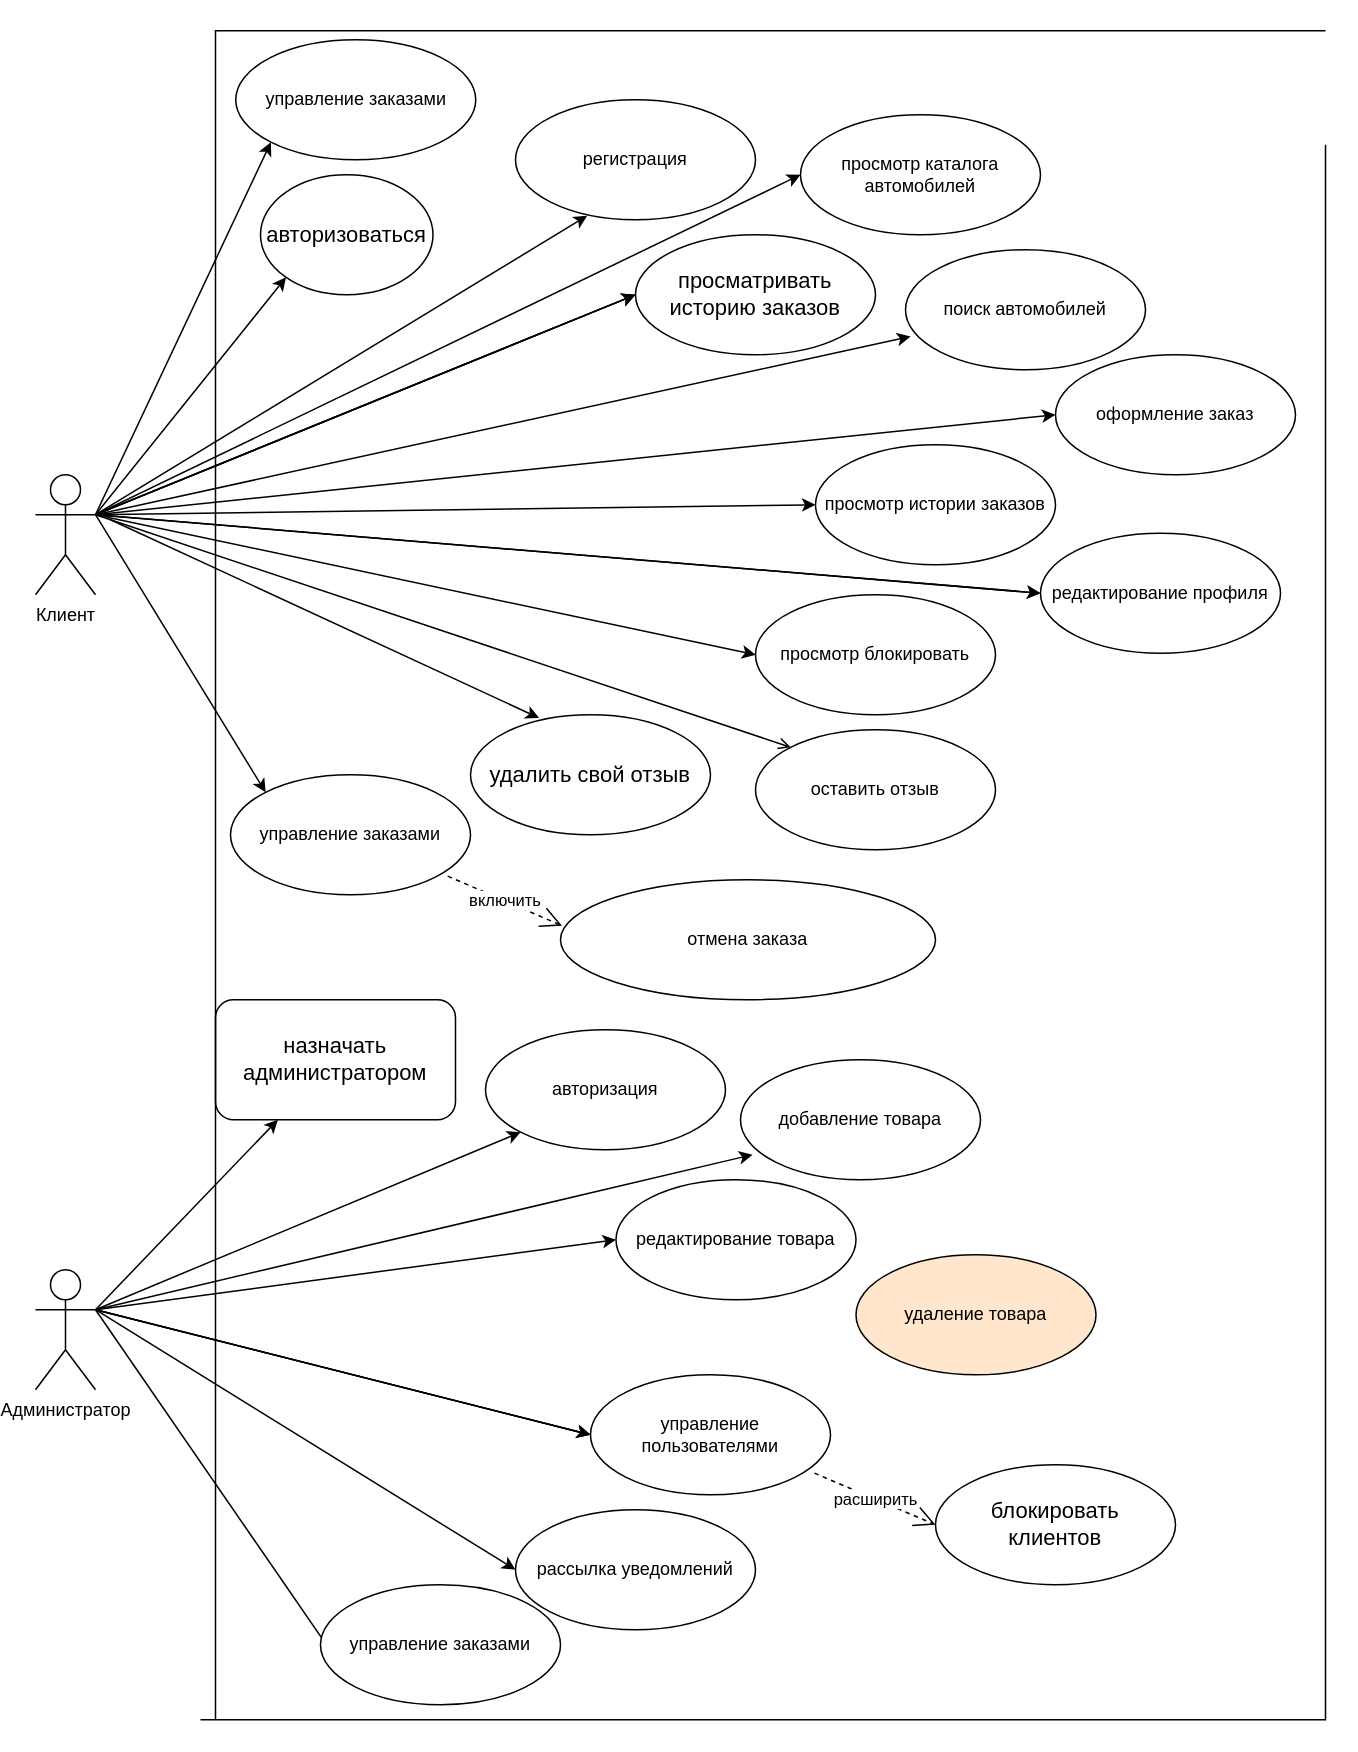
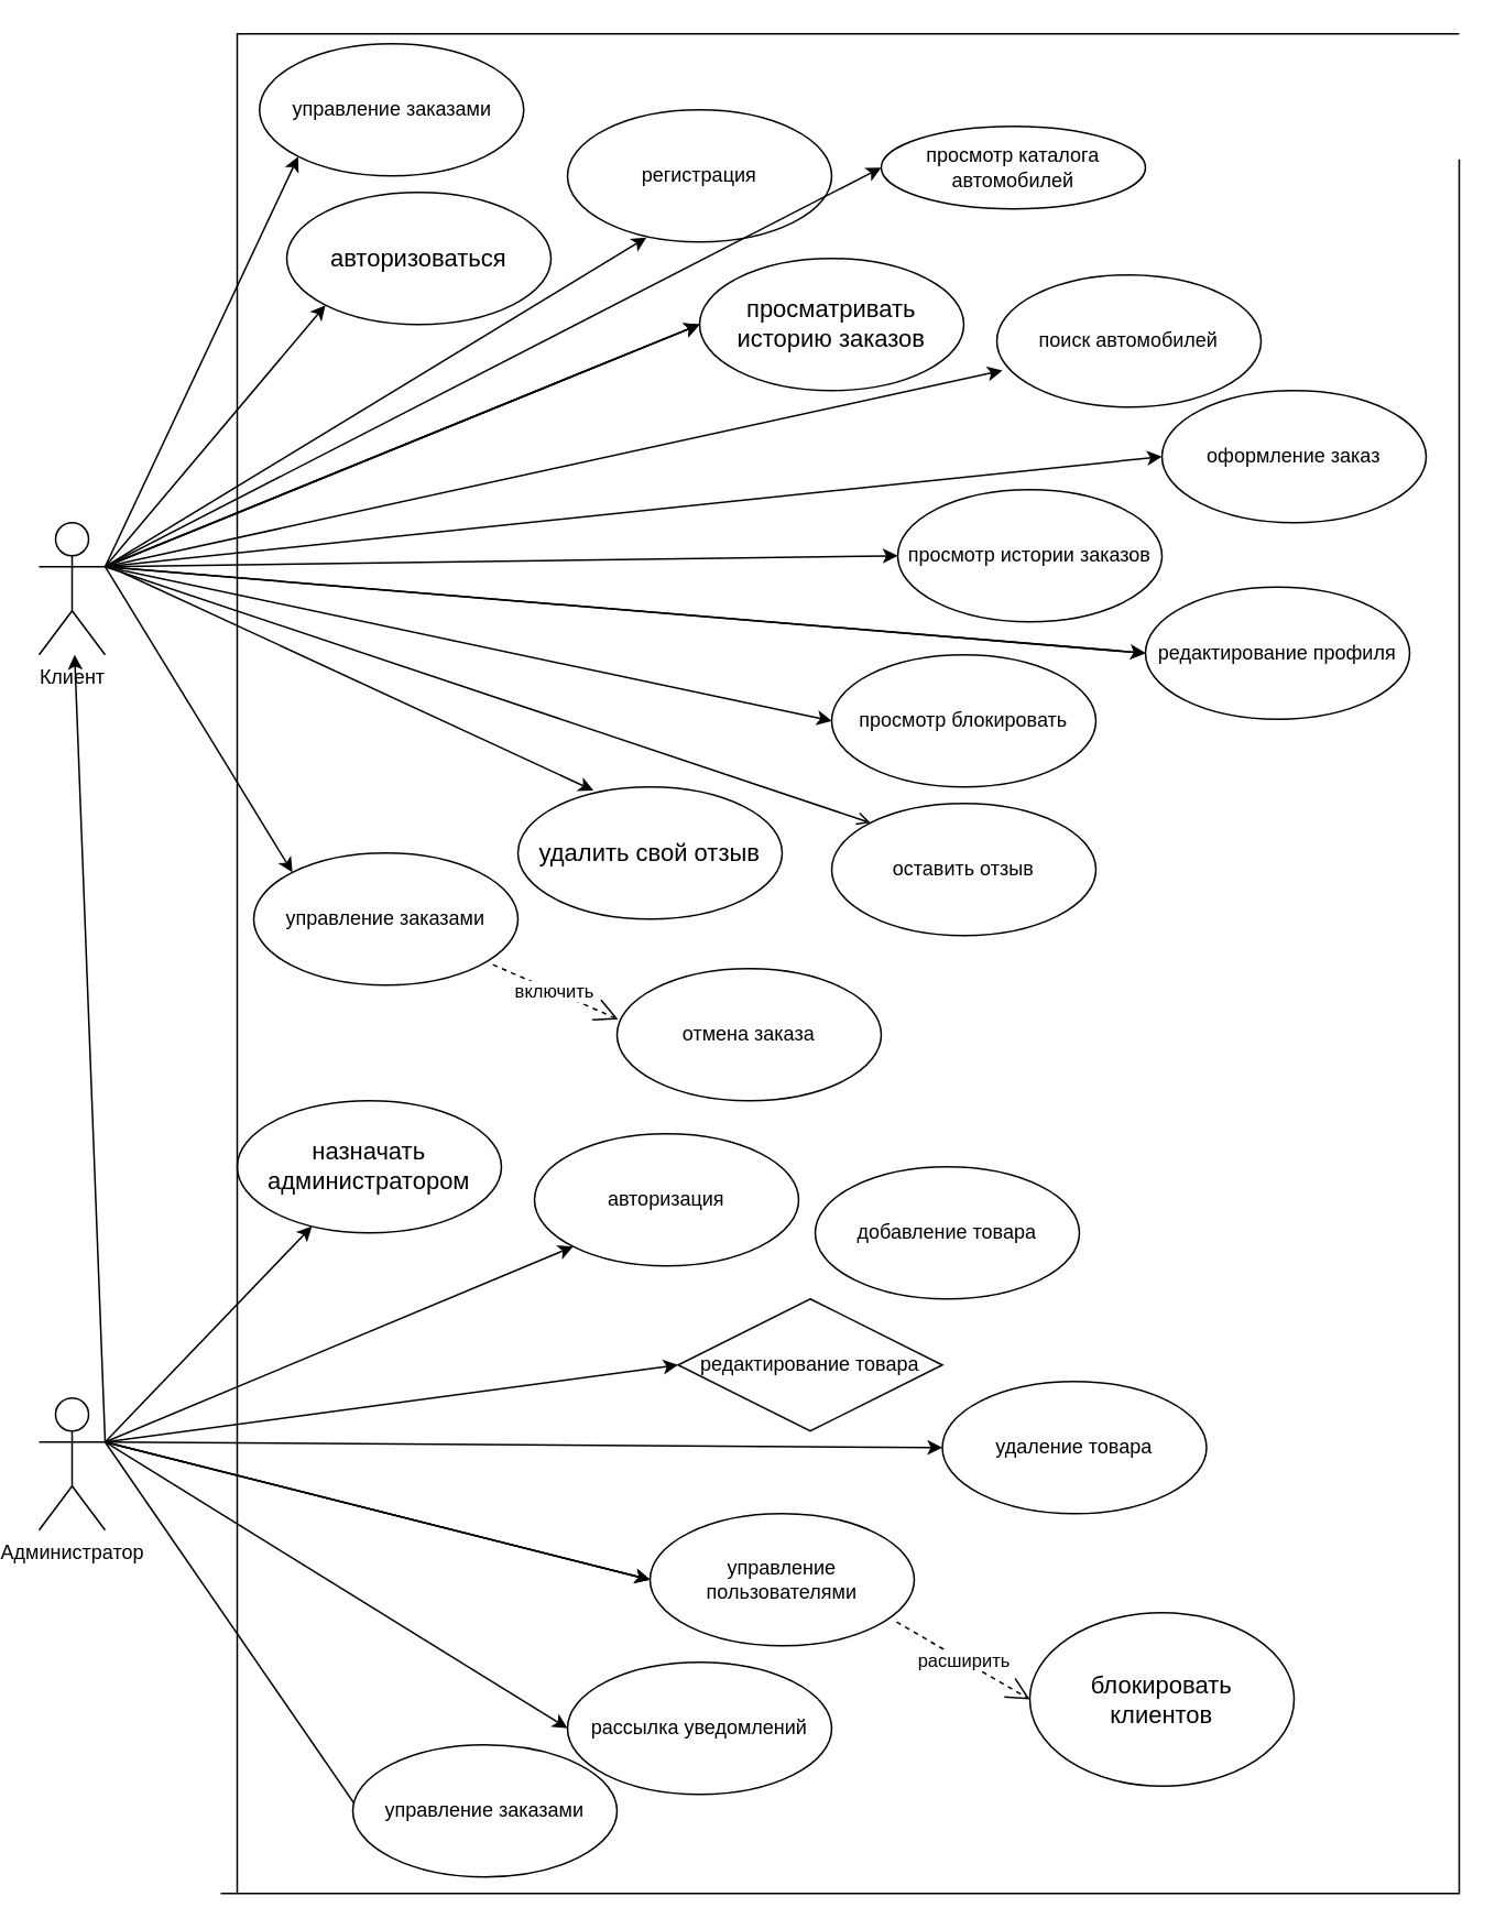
- <mxCell id="25" value="&lt;div&gt;просмотр каталога&lt;/div&gt;&lt;div&gt;автомобилей&lt;/div&gt;" style="ellipse;whiteSpace=wrap;html=1;" parent="1" vertex="1"><mxGeometry x="530" y="76" width="160" height="80" as="geometry" /></mxCell>
+ <mxCell id="25" value="&lt;div&gt;просмотр каталога&lt;/div&gt;&lt;div&gt;автомобилей&lt;/div&gt;" style="ellipse;whiteSpace=wrap;html=1;" parent="1" vertex="1"><mxGeometry x="530" y="76" width="160" height="50" as="geometry" /></mxCell>
- <mxCell id="9" value="&lt;span style=&quot;font-size:11.0pt;line-height:&lt;br/&gt;107%;font-family:&amp;quot;Calibri&amp;quot;,sans-serif;mso-ascii-theme-font:minor-latin;&lt;br/&gt;mso-fareast-font-family:Calibri;mso-fareast-theme-font:minor-latin;mso-hansi-theme-font:&lt;br/&gt;minor-latin;mso-bidi-font-family:&amp;quot;Times New Roman&amp;quot;;mso-bidi-theme-font:minor-bidi;&lt;br/&gt;mso-font-kerning:0pt;mso-ligatures:none;mso-ansi-language:RU;mso-fareast-language:&lt;br/&gt;EN-US;mso-bidi-language:AR-SA&quot; lang=&quot;RU&quot;&gt;авторизоваться&lt;/span&gt;" style="ellipse;whiteSpace=wrap;html=1;" parent="1" vertex="1"><mxGeometry x="170" y="116" width="115" height="80" as="geometry" /></mxCell>
+ <mxCell id="9" value="&lt;span style=&quot;font-size:11.0pt;line-height:&lt;br/&gt;107%;font-family:&amp;quot;Calibri&amp;quot;,sans-serif;mso-ascii-theme-font:minor-latin;&lt;br/&gt;mso-fareast-font-family:Calibri;mso-fareast-theme-font:minor-latin;mso-hansi-theme-font:&lt;br/&gt;minor-latin;mso-bidi-font-family:&amp;quot;Times New Roman&amp;quot;;mso-bidi-theme-font:minor-bidi;&lt;br/&gt;mso-font-kerning:0pt;mso-ligatures:none;mso-ansi-language:RU;mso-fareast-language:&lt;br/&gt;EN-US;mso-bidi-language:AR-SA&quot; lang=&quot;RU&quot;&gt;авторизоваться&lt;/span&gt;" style="ellipse;whiteSpace=wrap;html=1;" parent="1" vertex="1"><mxGeometry x="170" y="116" width="160" height="80" as="geometry" /></mxCell>
- <mxCell id="53" value="отмена заказа" style="ellipse;whiteSpace=wrap;html=1;" parent="1" vertex="1"><mxGeometry x="370" y="586" width="250" height="80" as="geometry" /></mxCell>
+ <mxCell id="53" value="отмена заказа" style="ellipse;whiteSpace=wrap;html=1;" parent="1" vertex="1"><mxGeometry x="370" y="586" width="160" height="80" as="geometry" /></mxCell>
- <mxCell id="41" value="&lt;span style=&quot;font-size:11.0pt;line-height:&lt;br/&gt;107%;font-family:&amp;quot;Calibri&amp;quot;,sans-serif;mso-ascii-theme-font:minor-latin;&lt;br/&gt;mso-fareast-font-family:Calibri;mso-fareast-theme-font:minor-latin;mso-hansi-theme-font:&lt;br/&gt;minor-latin;mso-bidi-font-family:&amp;quot;Times New Roman&amp;quot;;mso-bidi-theme-font:minor-bidi;&lt;br/&gt;background:yellow;mso-highlight:yellow;mso-font-kerning:0pt;mso-ligatures:none;&lt;br/&gt;mso-ansi-language:RU;mso-fareast-language:EN-US;mso-bidi-language:AR-SA&quot; lang=&quot;RU&quot;&gt;назначать&lt;br/&gt;администратором&lt;/span&gt;" style="whiteSpace=wrap;html=1;rounded=1;" parent="1" vertex="1"><mxGeometry x="140" y="666" width="160" height="80" as="geometry" /></mxCell>
+ <mxCell id="41" value="&lt;span style=&quot;font-size:11.0pt;line-height:&lt;br/&gt;107%;font-family:&amp;quot;Calibri&amp;quot;,sans-serif;mso-ascii-theme-font:minor-latin;&lt;br/&gt;mso-fareast-font-family:Calibri;mso-fareast-theme-font:minor-latin;mso-hansi-theme-font:&lt;br/&gt;minor-latin;mso-bidi-font-family:&amp;quot;Times New Roman&amp;quot;;mso-bidi-theme-font:minor-bidi;&lt;br/&gt;background:yellow;mso-highlight:yellow;mso-font-kerning:0pt;mso-ligatures:none;&lt;br/&gt;mso-ansi-language:RU;mso-fareast-language:EN-US;mso-bidi-language:AR-SA&quot; lang=&quot;RU&quot;&gt;назначать&lt;br/&gt;администратором&lt;/span&gt;" style="ellipse;whiteSpace=wrap;html=1;" parent="1" vertex="1"><mxGeometry x="140" y="666" width="160" height="80" as="geometry" /></mxCell>
- <mxCell id="33" style="edgeStyle=none;rounded=0;orthogonalLoop=1;jettySize=auto;html=1;exitX=1;exitY=0.333;exitDx=0;exitDy=0;exitPerimeter=0;entryX=0.05;entryY=0.791;entryDx=0;entryDy=0;entryPerimeter=0;" parent="1" source="36" target="38" edge="1"><mxGeometry relative="1" as="geometry" /></mxCell>
+ <mxCell id="33" style="edgeStyle=none;rounded=0;orthogonalLoop=1;jettySize=auto;html=1;exitX=1;exitY=0.333;exitDx=0;exitDy=0;exitPerimeter=0;" parent="1" source="36" target="7" edge="1"><mxGeometry relative="1" as="geometry" /></mxCell>
- <mxCell id="39" value="редактирование товара" style="ellipse;whiteSpace=wrap;html=1;" parent="1" vertex="1"><mxGeometry x="407" y="786" width="160" height="80" as="geometry" /></mxCell>
+ <mxCell id="39" value="редактирование товара" style="rhombus;whiteSpace=wrap;html=1;" parent="1" vertex="1"><mxGeometry x="407" y="786" width="160" height="80" as="geometry" /></mxCell>
+ <mxCell id="45" value="" style="edgeStyle=none;rounded=0;orthogonalLoop=1;jettySize=auto;html=1;entryX=0;entryY=0.5;entryDx=0;entryDy=0;exitX=1;exitY=0.333;exitDx=0;exitDy=0;exitPerimeter=0;" parent="1" source="36" target="44" edge="1"><mxGeometry relative="1" as="geometry"><mxPoint x="240" y="916" as="sourcePoint" /><mxPoint x="841" y="866" as="targetPoint" /></mxGeometry></mxCell>
- <mxCell id="44" value="&lt;font face=&quot;Calibri, sans-serif&quot;&gt;удаление товара&lt;/font&gt;" style="ellipse;whiteSpace=wrap;html=1;fillColor=#ffe6cc;" parent="1" vertex="1"><mxGeometry x="567" y="836" width="160" height="80" as="geometry" /></mxCell>
+ <mxCell id="44" value="&lt;font face=&quot;Calibri, sans-serif&quot;&gt;удаление товара&lt;/font&gt;" style="ellipse;whiteSpace=wrap;html=1;" parent="1" vertex="1"><mxGeometry x="567" y="836" width="160" height="80" as="geometry" /></mxCell>
- <mxCell id="55" value="&lt;span style=&quot;font-size:11.0pt;line-height:&lt;br/&gt;107%;font-family:&amp;quot;Calibri&amp;quot;,sans-serif;mso-ascii-theme-font:minor-latin;&lt;br/&gt;mso-fareast-font-family:Calibri;mso-fareast-theme-font:minor-latin;mso-hansi-theme-font:&lt;br/&gt;minor-latin;mso-bidi-font-family:&amp;quot;Times New Roman&amp;quot;;mso-bidi-theme-font:minor-bidi;&lt;br/&gt;background:yellow;mso-highlight:yellow;mso-font-kerning:0pt;mso-ligatures:none;&lt;br/&gt;mso-ansi-language:RU;mso-fareast-language:EN-US;mso-bidi-language:AR-SA&quot; lang=&quot;RU&quot;&gt;блокировать&lt;br/&gt;клиентов&lt;/span&gt;" style="ellipse;whiteSpace=wrap;html=1;" vertex="1" parent="1"><mxGeometry x="620" y="976" width="160" height="80" as="geometry" /></mxCell>
+ <mxCell id="55" value="&lt;span style=&quot;font-size:11.0pt;line-height:&lt;br/&gt;107%;font-family:&amp;quot;Calibri&amp;quot;,sans-serif;mso-ascii-theme-font:minor-latin;&lt;br/&gt;mso-fareast-font-family:Calibri;mso-fareast-theme-font:minor-latin;mso-hansi-theme-font:&lt;br/&gt;minor-latin;mso-bidi-font-family:&amp;quot;Times New Roman&amp;quot;;mso-bidi-theme-font:minor-bidi;&lt;br/&gt;background:yellow;mso-highlight:yellow;mso-font-kerning:0pt;mso-ligatures:none;&lt;br/&gt;mso-ansi-language:RU;mso-fareast-language:EN-US;mso-bidi-language:AR-SA&quot; lang=&quot;RU&quot;&gt;блокировать&lt;br/&gt;клиентов&lt;/span&gt;" style="ellipse;whiteSpace=wrap;html=1;" vertex="1" parent="1"><mxGeometry x="620" y="976" width="160" height="105" as="geometry" /></mxCell>
